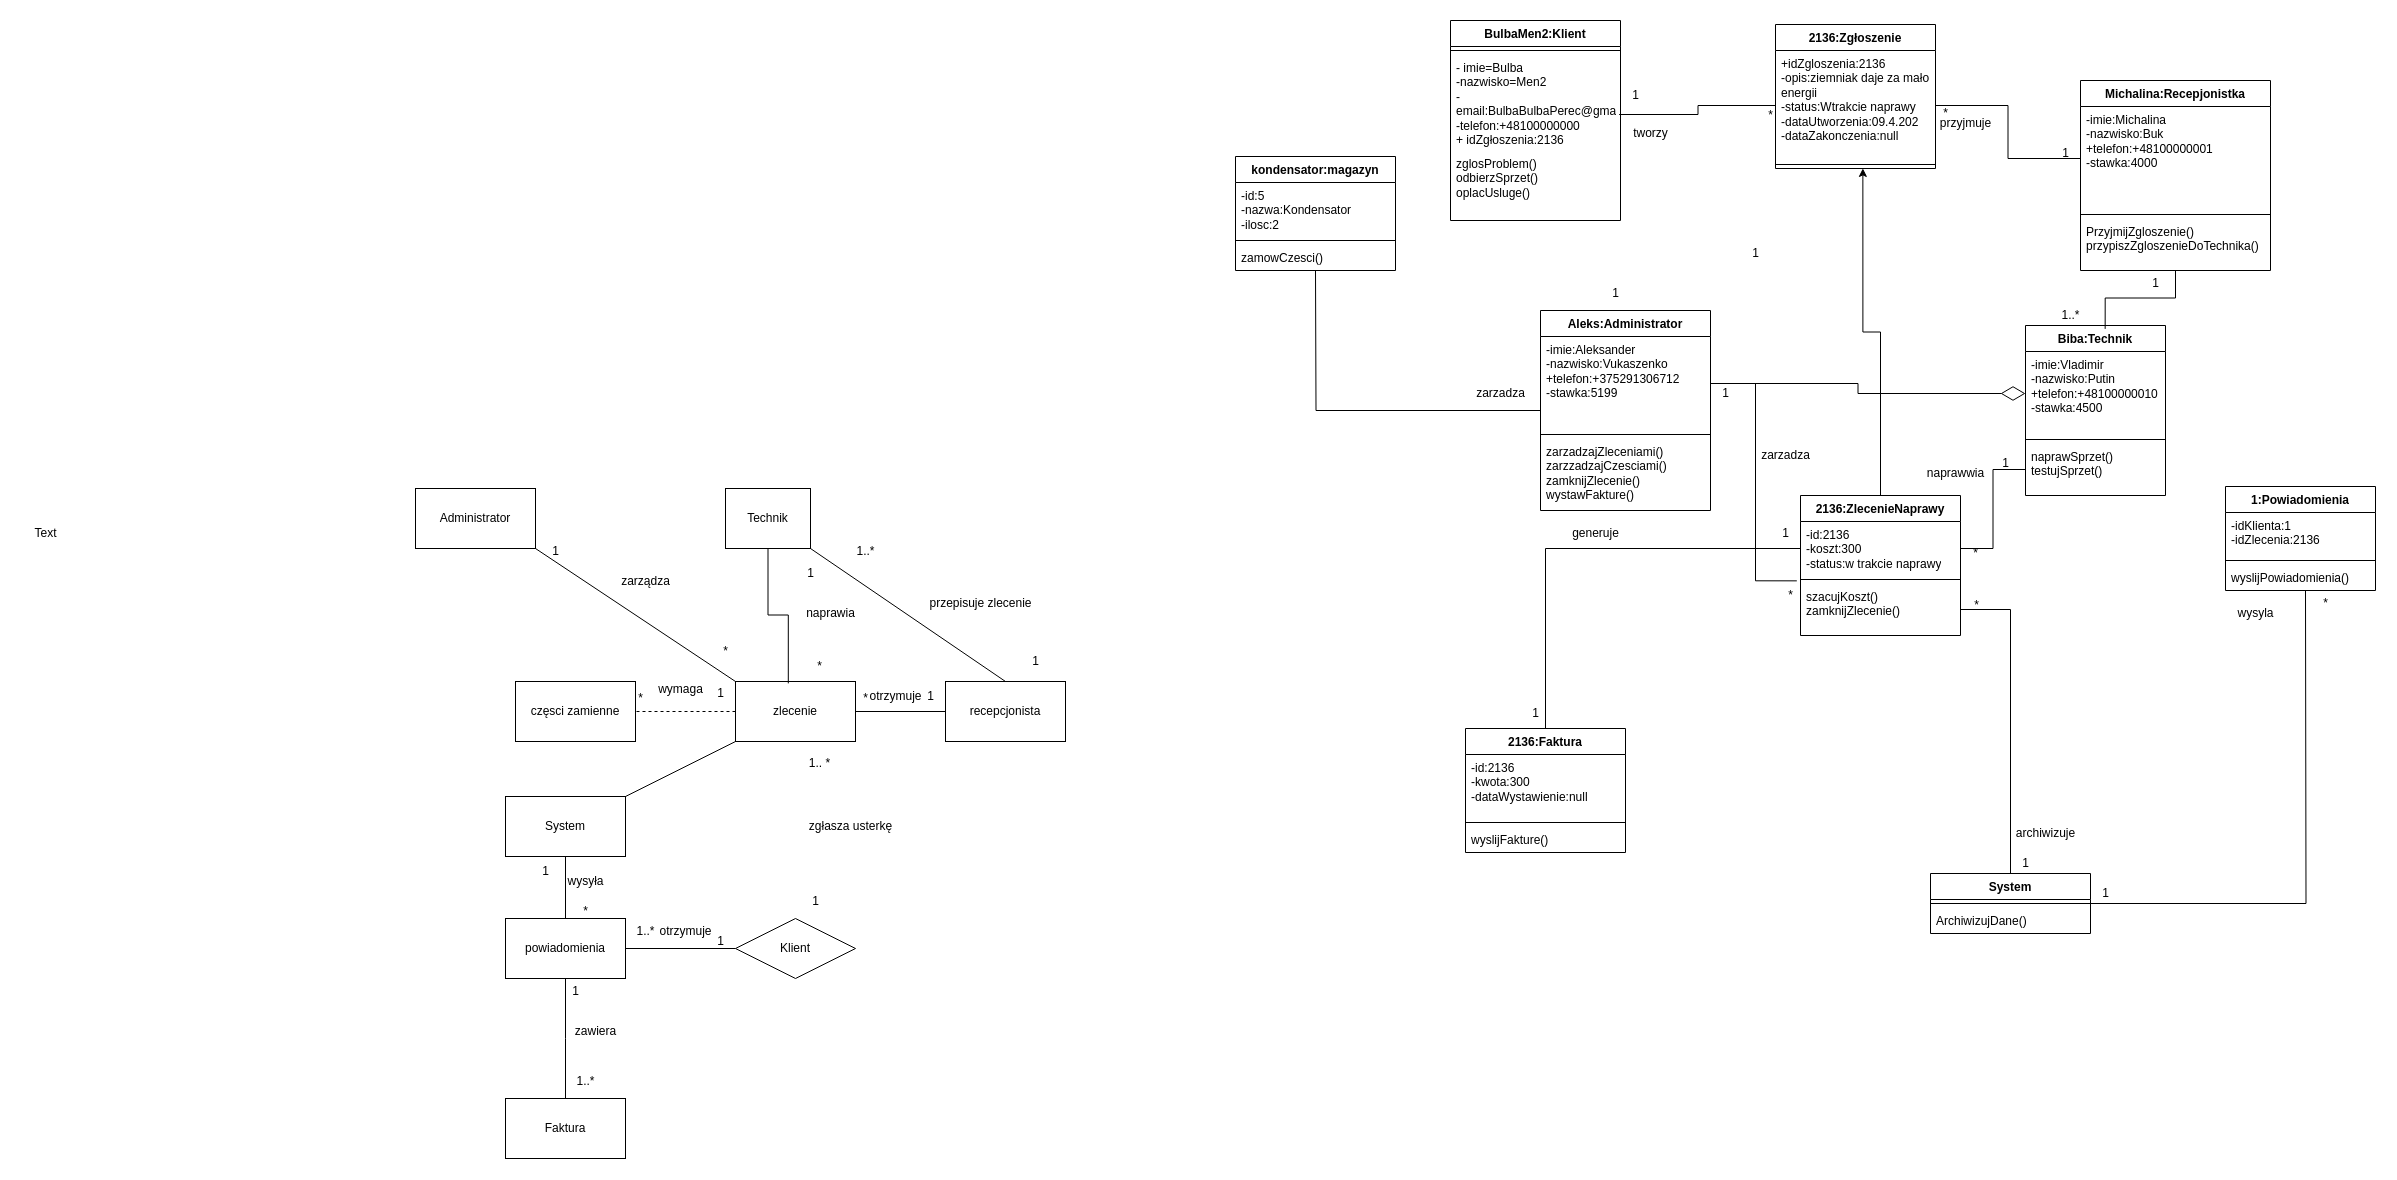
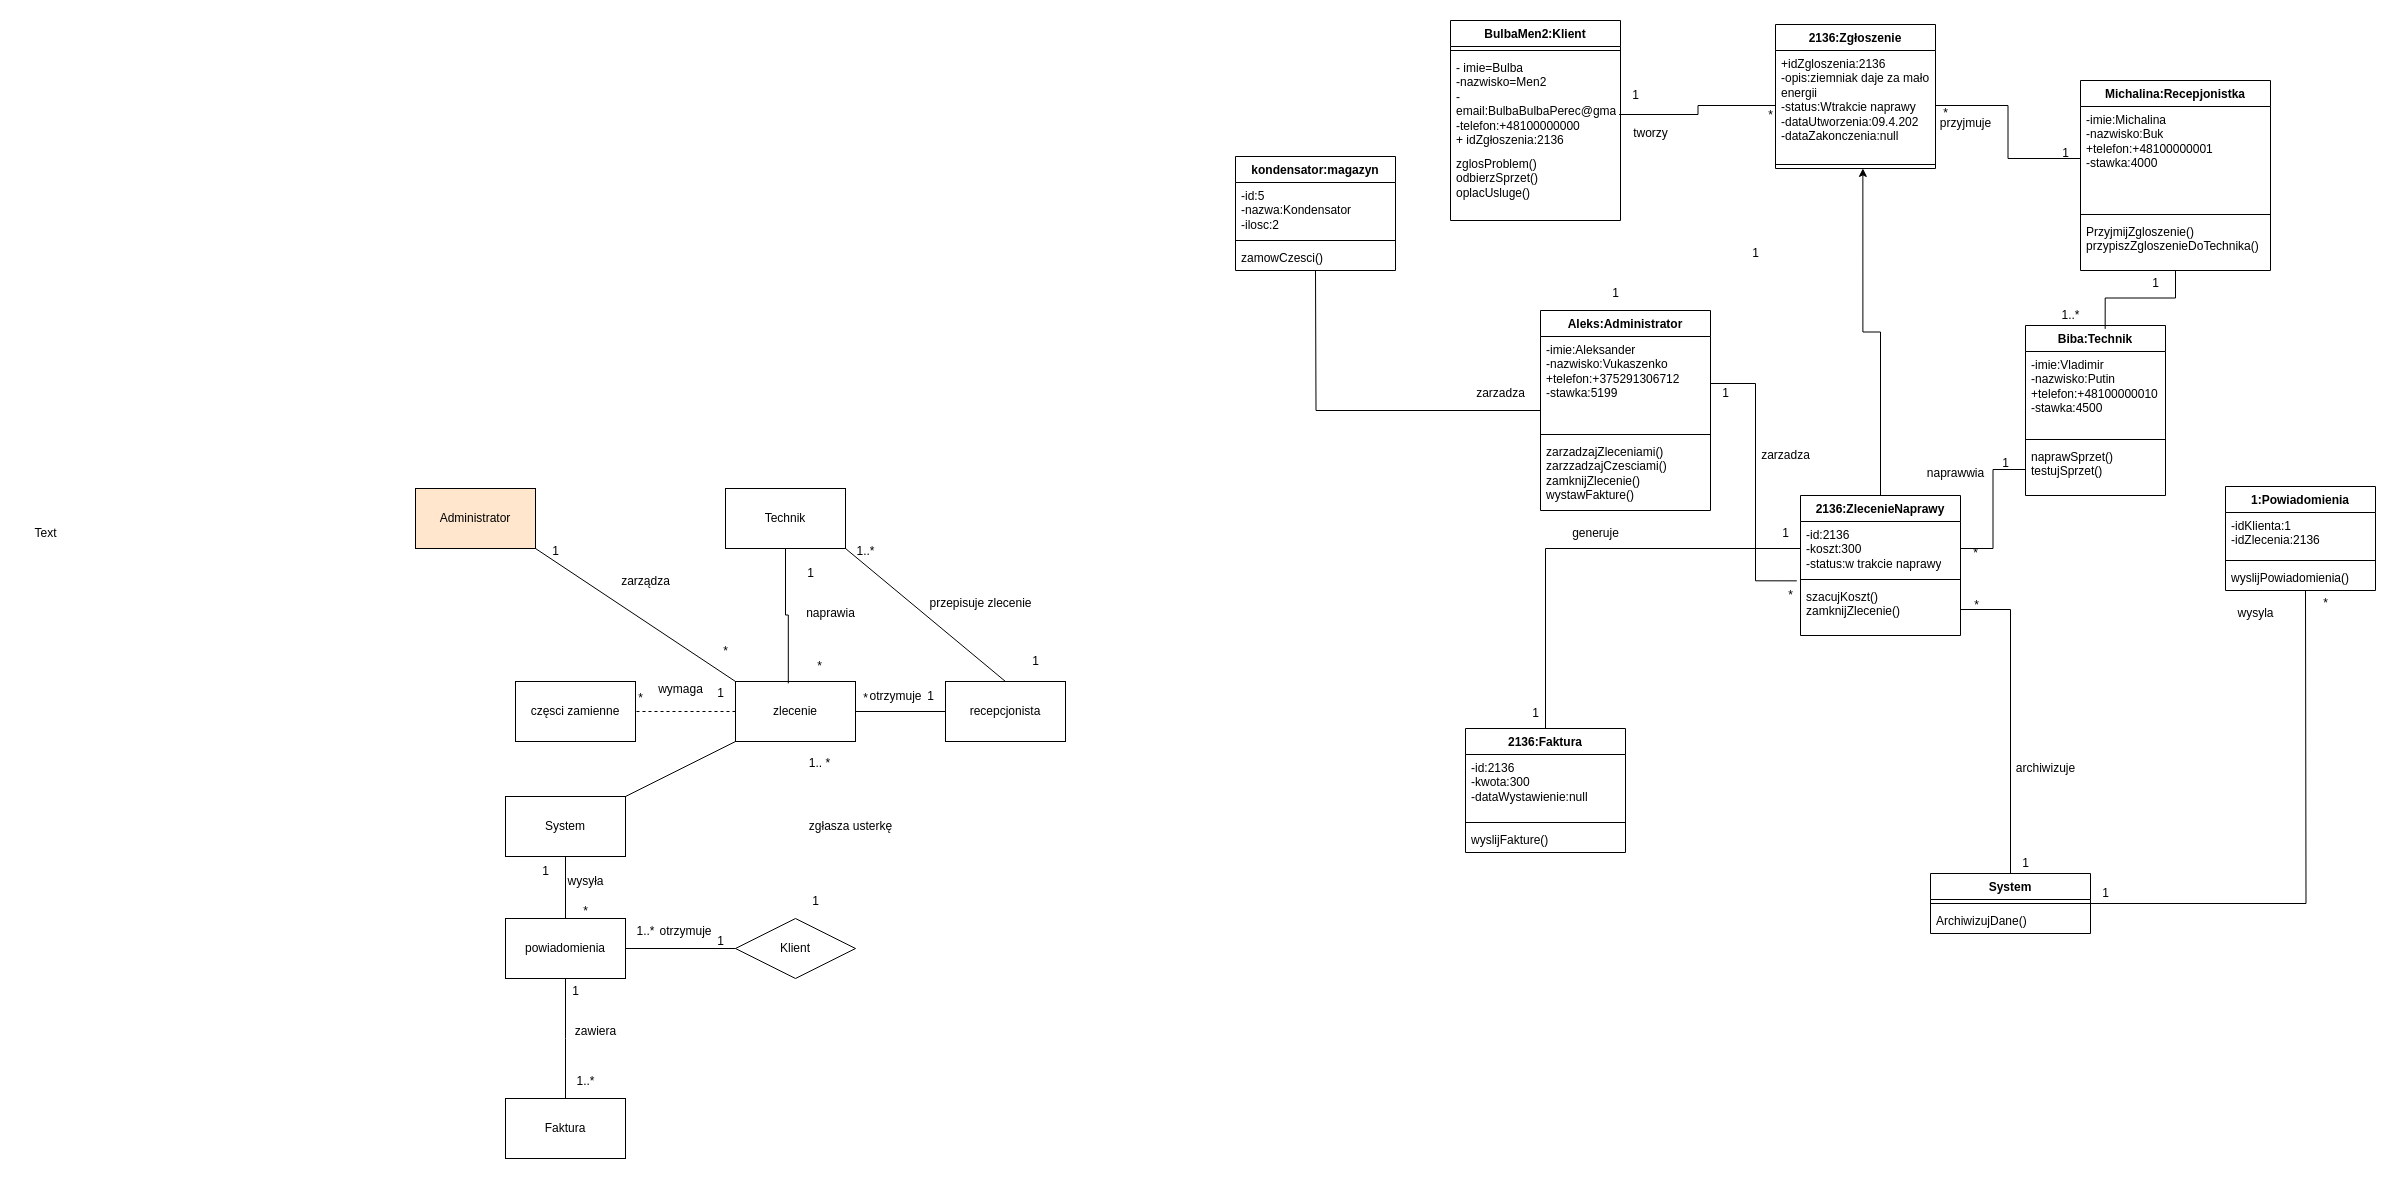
- <mxCell id="74" style="edgeStyle=orthogonalEdgeStyle;rounded=0;orthogonalLoop=1;jettySize=auto;html=1;entryX=0;entryY=0.5;entryDx=0;entryDy=0;endArrow=diamondThin;endFill=0;endSize=22;" edge="1" parent="1" source="71" target="66"><mxGeometry relative="1" as="geometry" /></mxCell>
- <mxCell id="44" value="Administrator" style="whiteSpace=wrap;html=1;" parent="1" vertex="1"><mxGeometry x="415" y="488" width="120" height="60" as="geometry" /></mxCell>
+ <mxCell id="44" value="Administrator" style="whiteSpace=wrap;html=1;fillColor=#ffe6cc;" parent="1" vertex="1"><mxGeometry x="415" y="488" width="120" height="60" as="geometry" /></mxCell>
- <mxCell id="19" value="Technik" style="whiteSpace=wrap;html=1;" parent="1" vertex="1"><mxGeometry x="725" y="488" width="85" height="60" as="geometry" /></mxCell>
+ <mxCell id="19" value="Technik" style="whiteSpace=wrap;html=1;" parent="1" vertex="1"><mxGeometry x="725" y="488" width="120" height="60" as="geometry" /></mxCell>
- <mxCell id="109" value="archiwizuje" style="text;html=1;align=center;verticalAlign=middle;resizable=0;points=[];autosize=1;strokeColor=none;fillColor=none;" vertex="1" parent="1"><mxGeometry x="2005" y="818" width="80" height="30" as="geometry" /></mxCell>
+ <mxCell id="109" value="archiwizuje" style="text;html=1;align=center;verticalAlign=middle;resizable=0;points=[];autosize=1;strokeColor=none;fillColor=none;" vertex="1" parent="1"><mxGeometry x="2005" y="753" width="80" height="30" as="geometry" /></mxCell>
